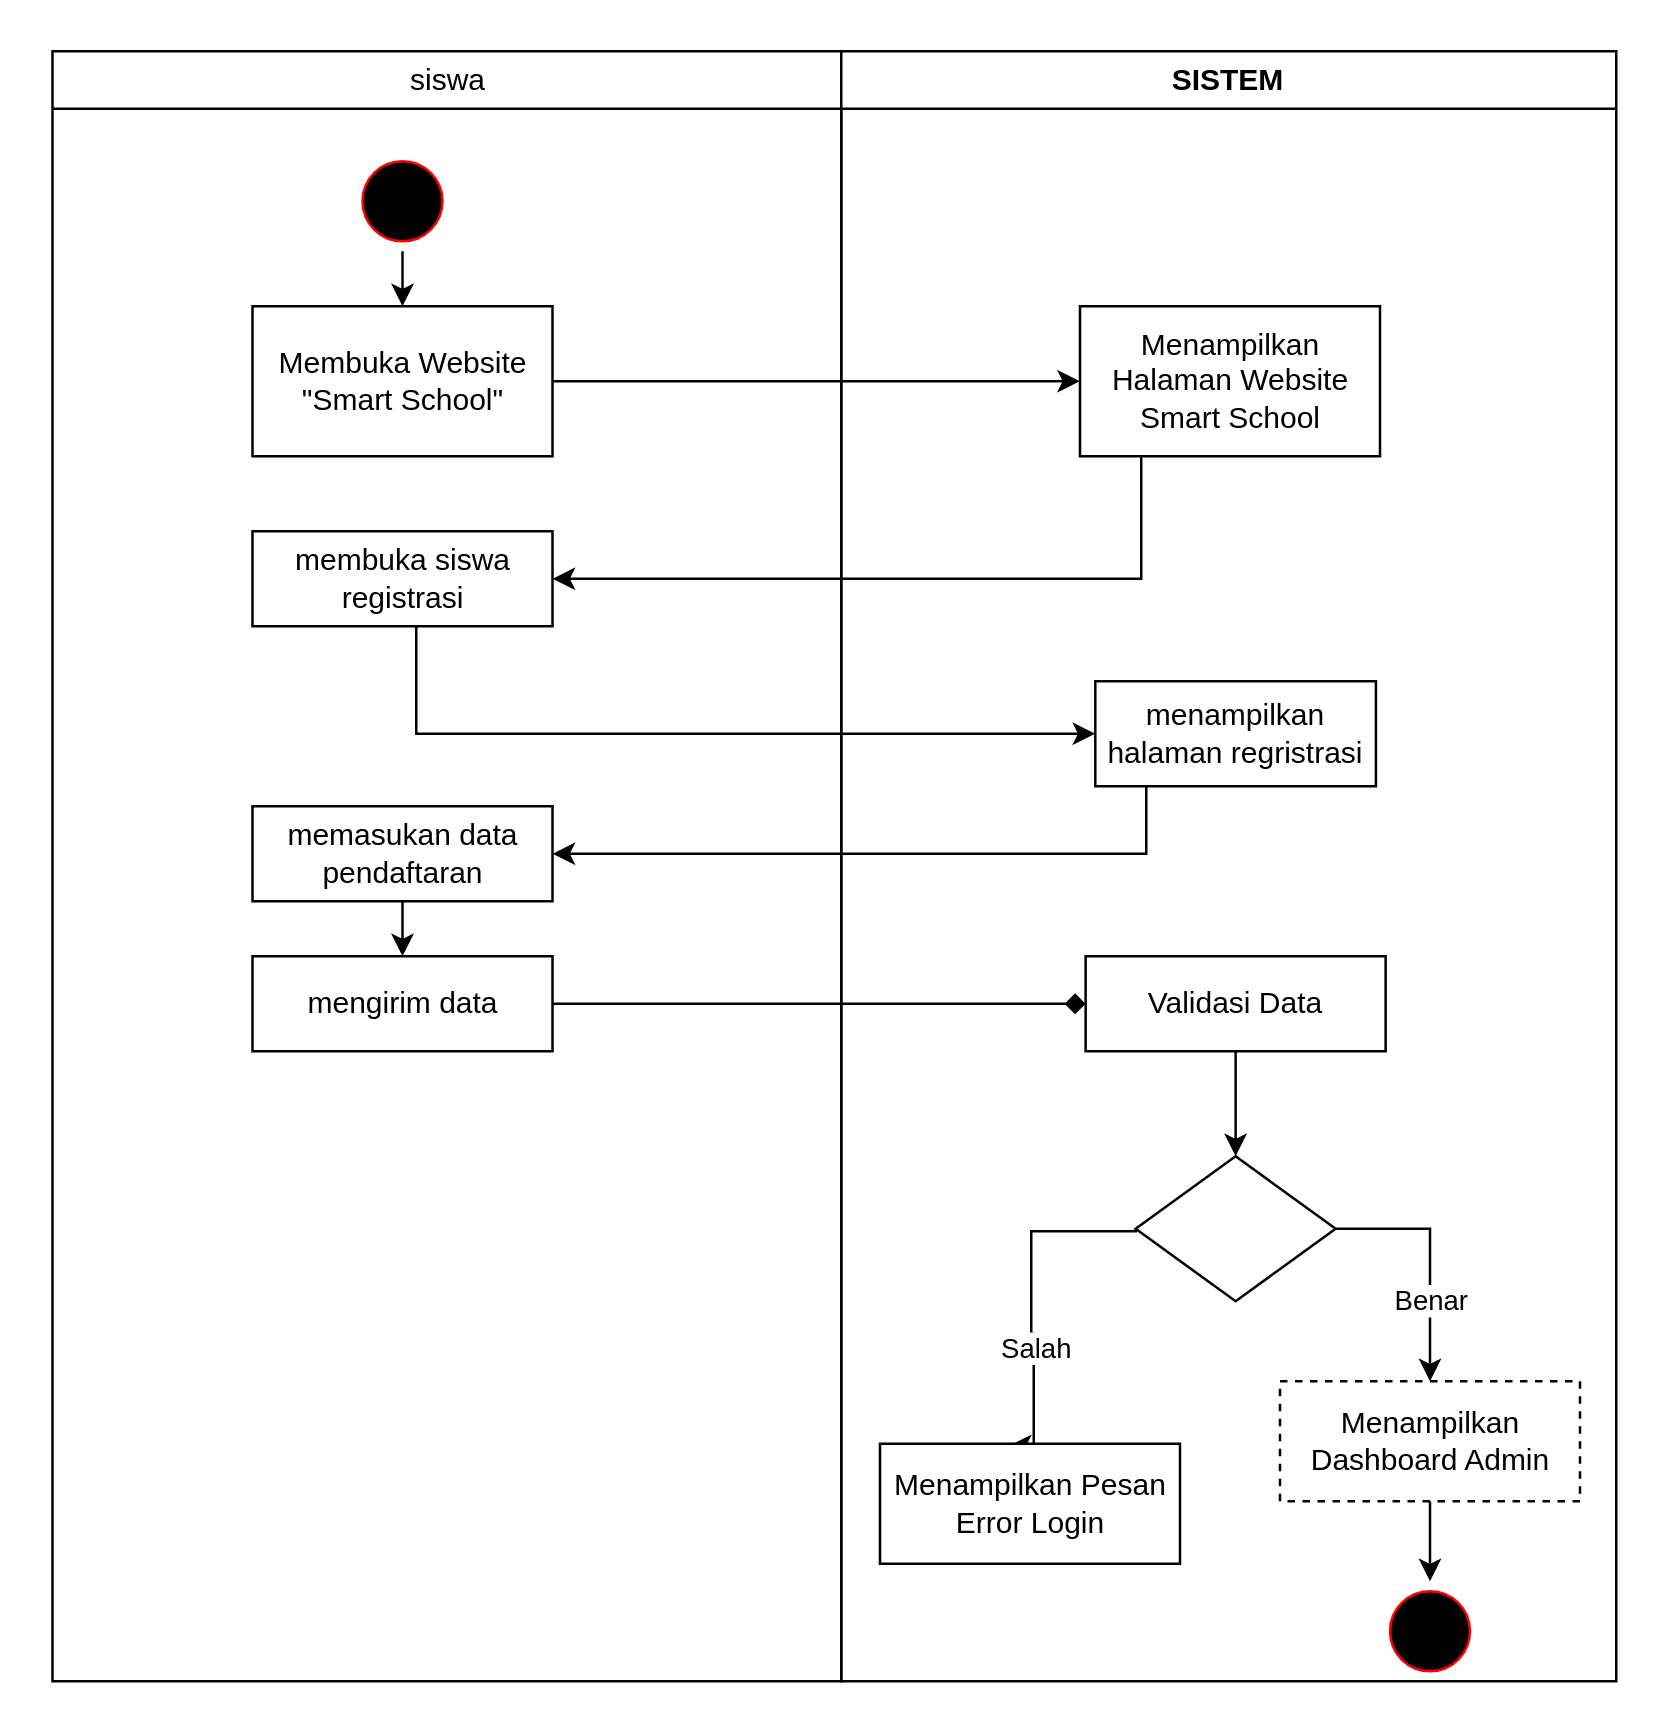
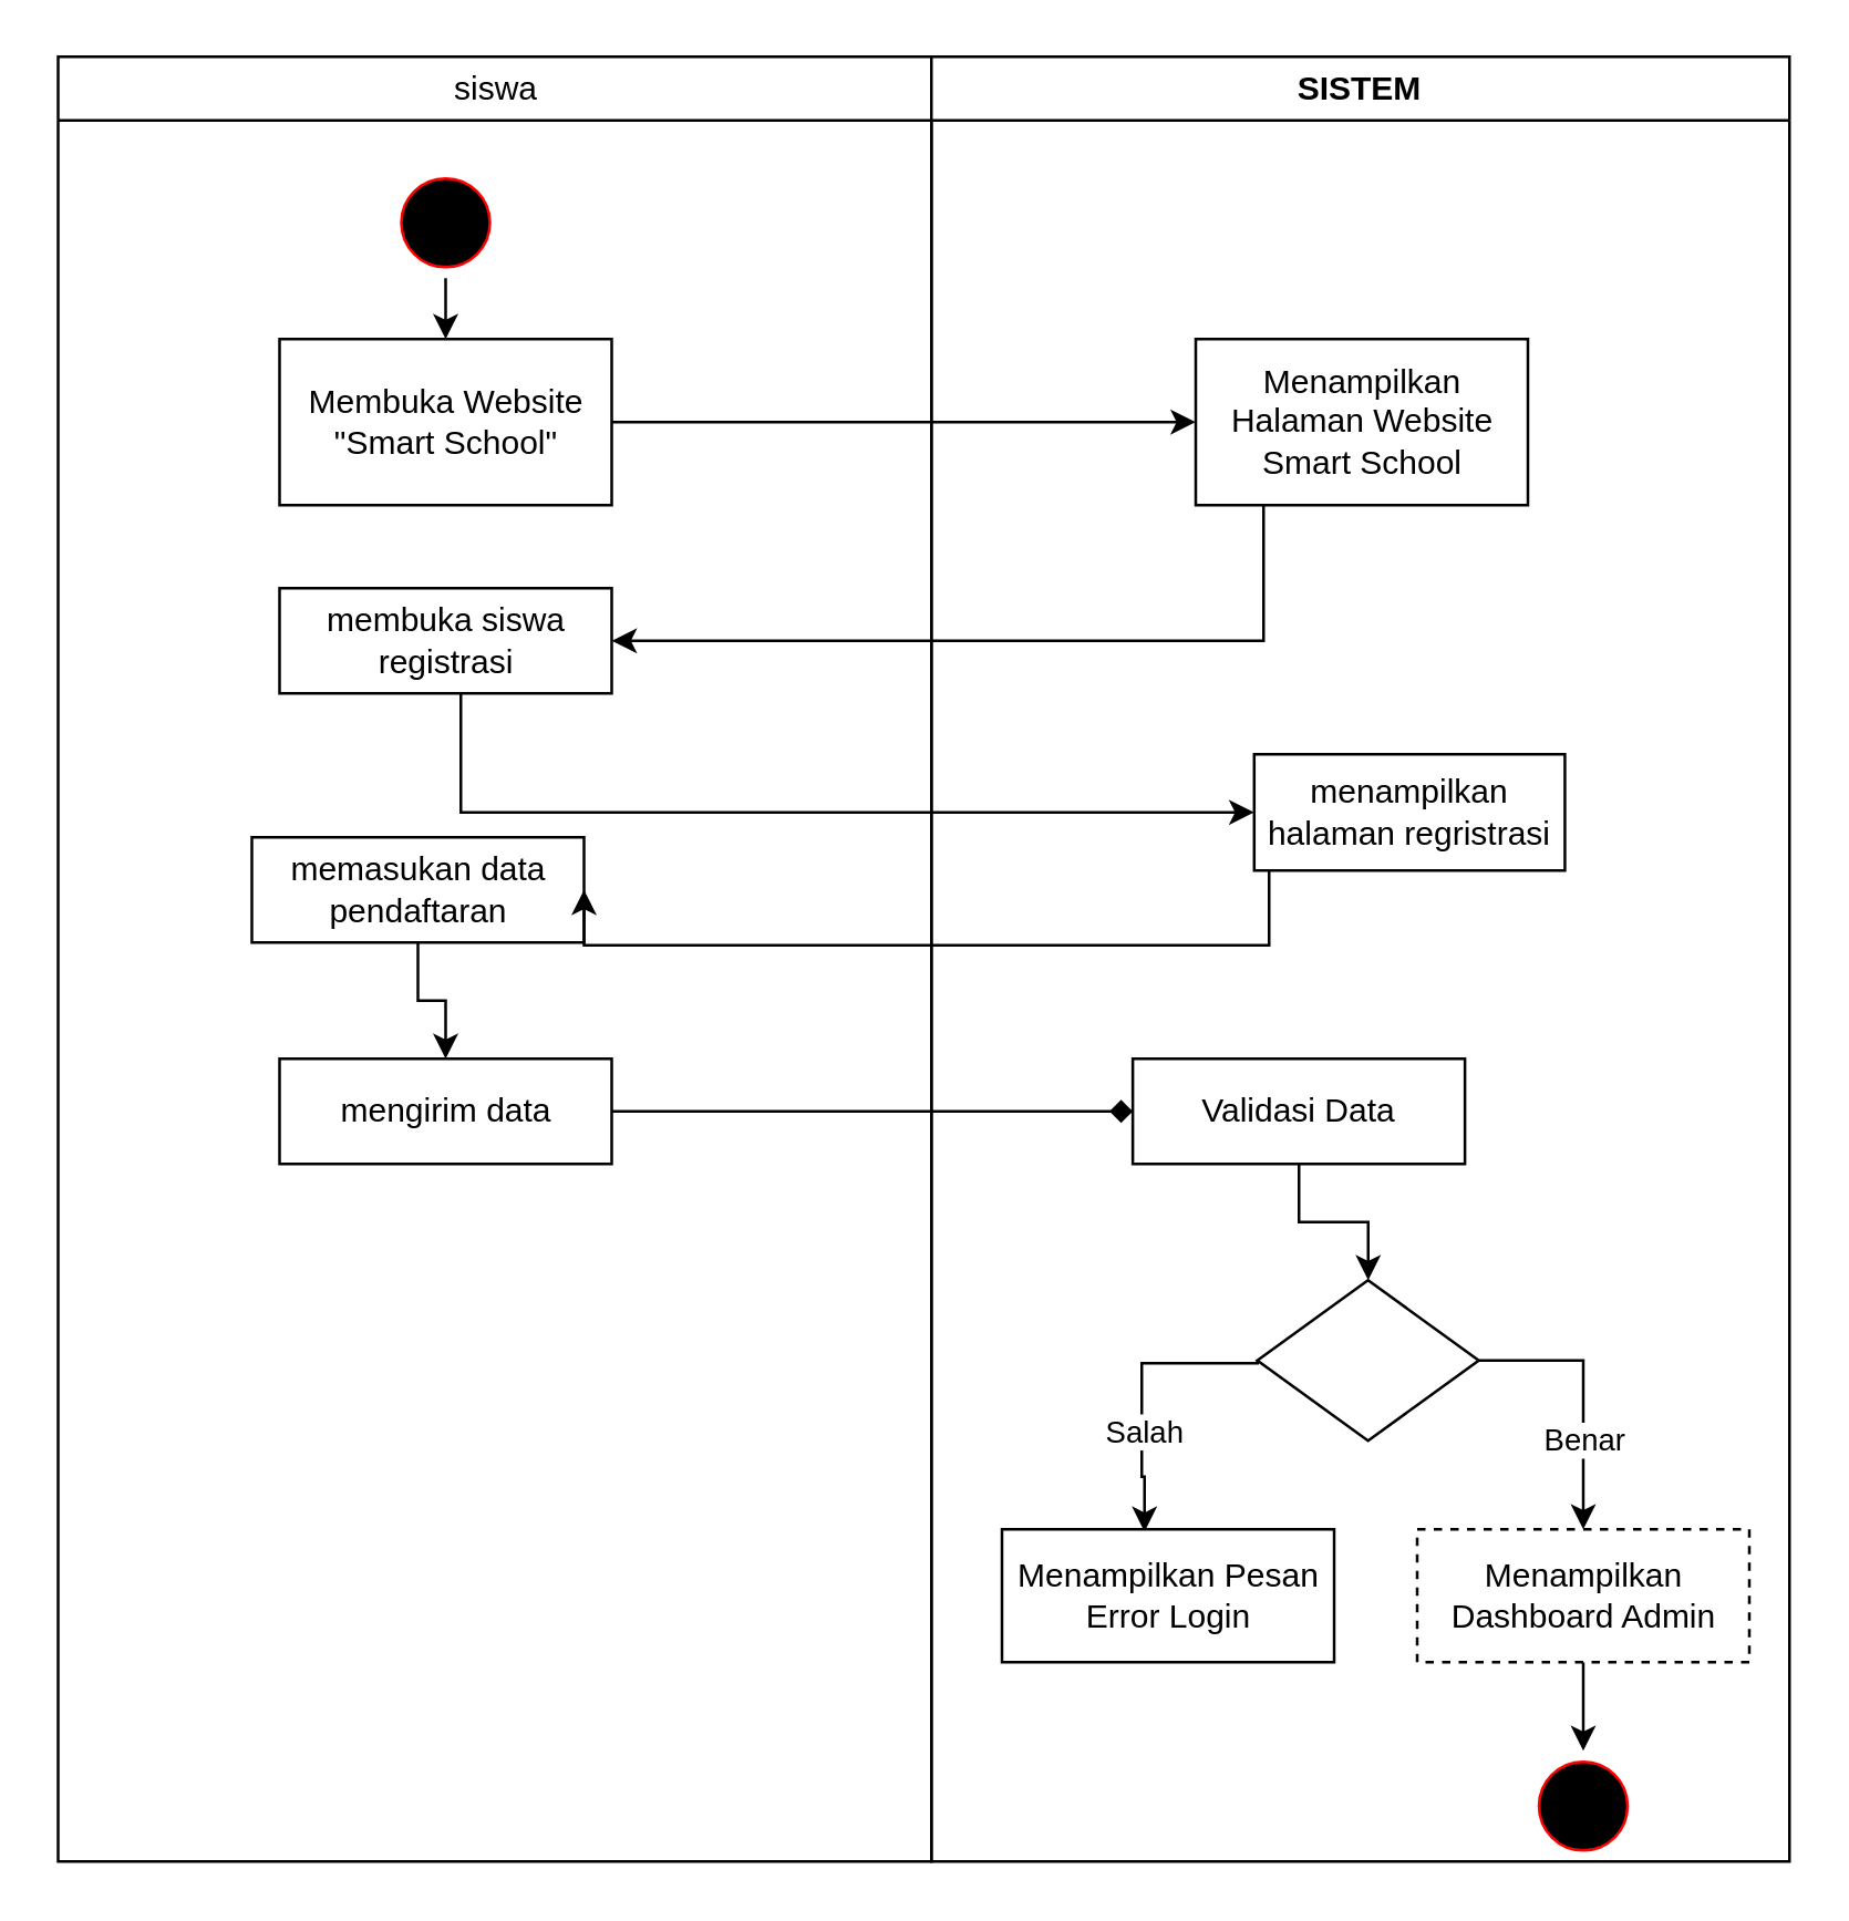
- <mxCell id="23" value="menampilkan halaman regristrasi" style="rounded=0;whiteSpace=wrap;html=1;" vertex="1" parent="10"><mxGeometry x="101.62" y="252" width="112.25" height="42" as="geometry" /></mxCell>
+ <mxCell id="23" value="menampilkan halaman regristrasi" style="rounded=0;whiteSpace=wrap;html=1;" vertex="1" parent="10"><mxGeometry x="116.62" y="252" width="112.25" height="42" as="geometry" /></mxCell>
- <mxCell id="8" value="memasukan data pendaftaran" style="rounded=0;whiteSpace=wrap;html=1;" vertex="1" parent="2"><mxGeometry x="80" y="302" width="120" height="38" as="geometry" /></mxCell>
+ <mxCell id="8" value="memasukan data pendaftaran" style="rounded=0;whiteSpace=wrap;html=1;" vertex="1" parent="2"><mxGeometry x="70" y="282" width="120" height="38" as="geometry" /></mxCell>
- <mxCell id="13" value="Validasi Data" style="rounded=0;whiteSpace=wrap;html=1;" vertex="1" parent="10"><mxGeometry x="97.75" y="362" width="120" height="38" as="geometry" /></mxCell>
+ <mxCell id="13" value="Validasi Data" style="rounded=0;whiteSpace=wrap;html=1;" vertex="1" parent="10"><mxGeometry x="72.75" y="362" width="120" height="38" as="geometry" /></mxCell>
- <mxCell id="19" value="Menampilkan Pesan Error Login" style="rounded=0;whiteSpace=wrap;html=1;" vertex="1" parent="10"><mxGeometry x="15.5" y="557" width="120" height="48" as="geometry" /></mxCell>
+ <mxCell id="19" value="Menampilkan Pesan Error Login" style="rounded=0;whiteSpace=wrap;html=1;" vertex="1" parent="10"><mxGeometry x="25.5" y="532" width="120" height="48" as="geometry" /></mxCell>
